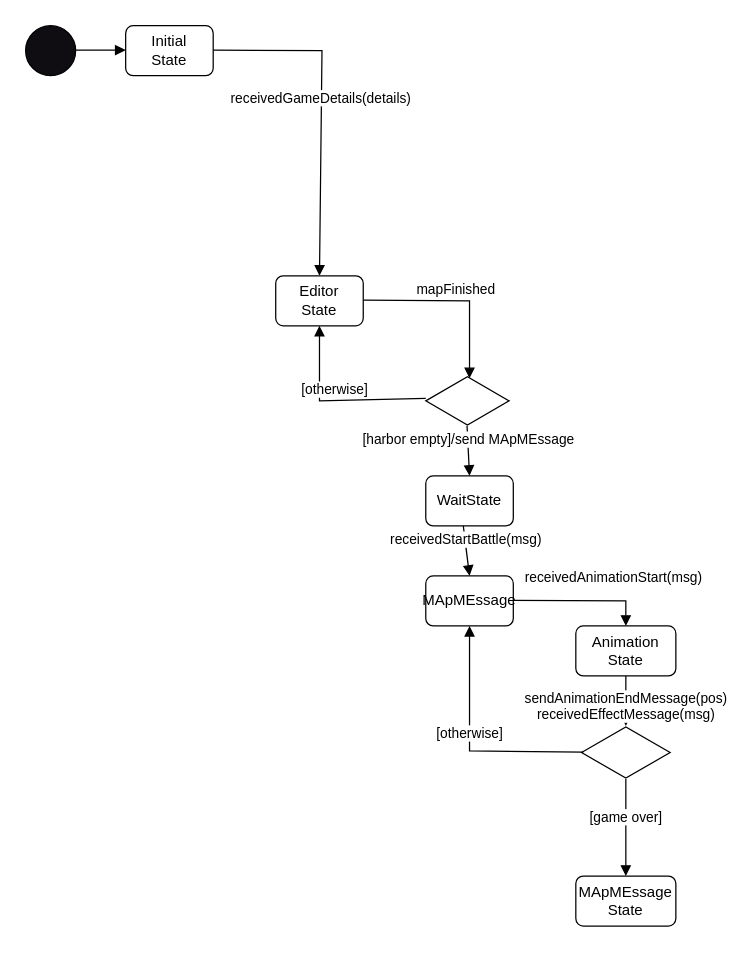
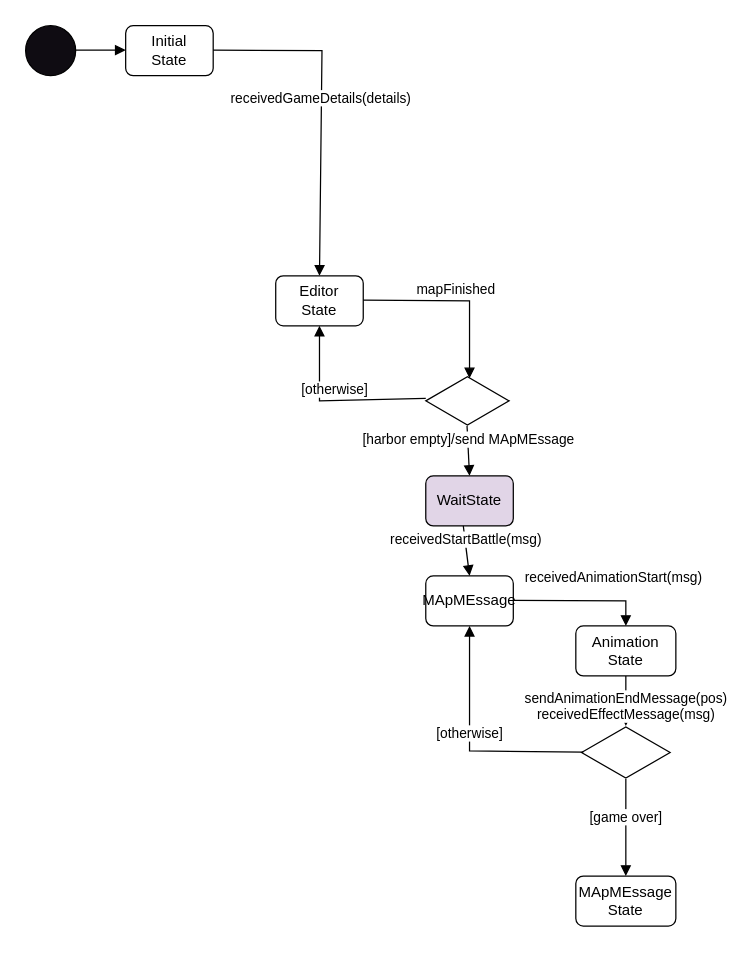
- <mxCell id="10" value="WaitState" style="rounded=1;whiteSpace=wrap;html=1;" vertex="1" parent="1"><mxGeometry x="340" y="380" width="70" height="40" as="geometry" /></mxCell>
+ <mxCell id="10" value="WaitState" style="rounded=1;whiteSpace=wrap;html=1;fillColor=#e1d5e7;" vertex="1" parent="1"><mxGeometry x="340" y="380" width="70" height="40" as="geometry" /></mxCell>
